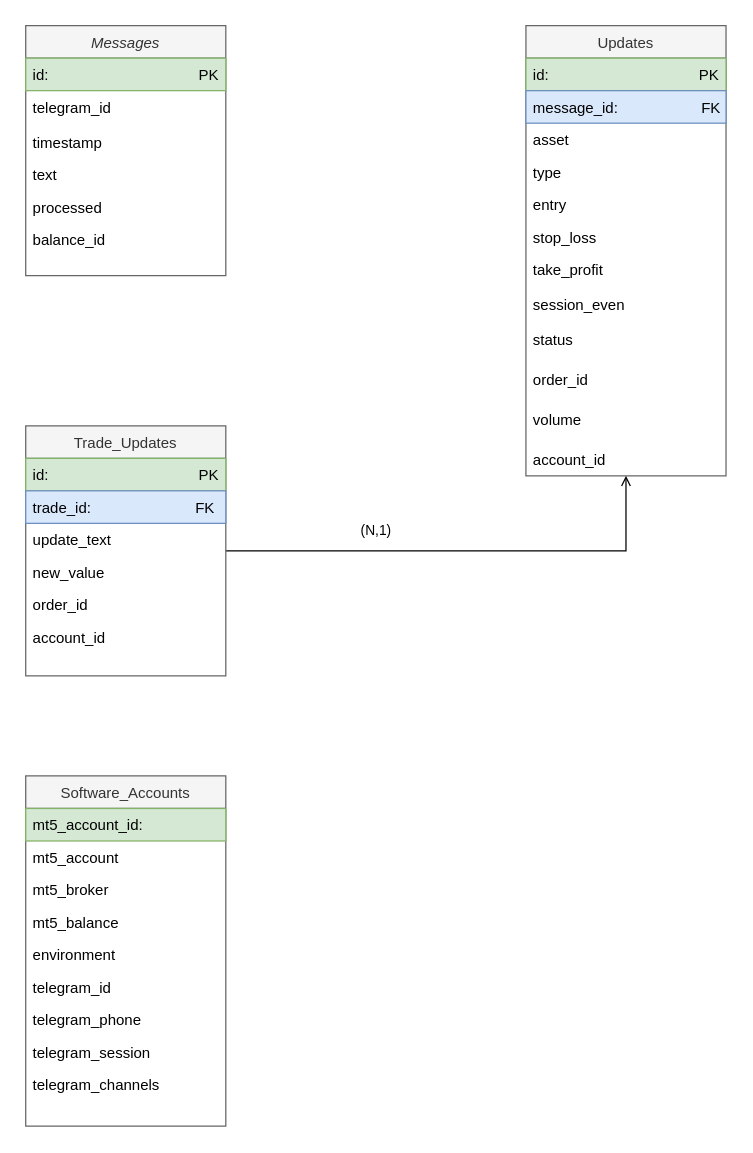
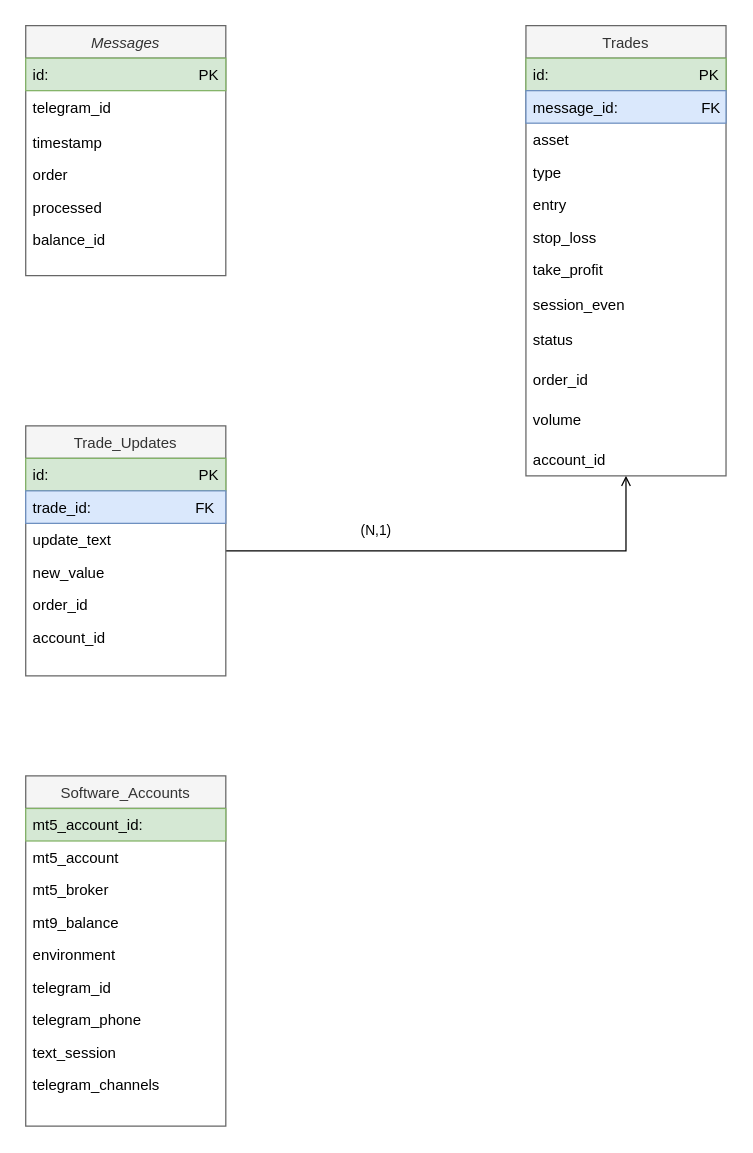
- <mxCell id="18" value="Updates" style="swimlane;fontStyle=0;align=center;verticalAlign=top;childLayout=stackLayout;horizontal=1;startSize=26;horizontalStack=0;resizeParent=1;resizeLast=0;collapsible=1;marginBottom=0;rounded=0;shadow=0;strokeWidth=1;fillColor=#f5f5f5;fontColor=#333333;strokeColor=#666666;" parent="1" vertex="1"><mxGeometry x="420" y="20" width="160" height="360" as="geometry"><mxRectangle x="550" y="140" width="160" height="26" as="alternateBounds" /></mxGeometry></mxCell>
+ <mxCell id="18" value="Trades" style="swimlane;fontStyle=0;align=center;verticalAlign=top;childLayout=stackLayout;horizontal=1;startSize=26;horizontalStack=0;resizeParent=1;resizeLast=0;collapsible=1;marginBottom=0;rounded=0;shadow=0;strokeWidth=1;fillColor=#f5f5f5;fontColor=#333333;strokeColor=#666666;" parent="1" vertex="1"><mxGeometry x="420" y="20" width="160" height="360" as="geometry"><mxRectangle x="550" y="140" width="160" height="26" as="alternateBounds" /></mxGeometry></mxCell>
- <mxCell id="6" value="text" style="text;align=left;verticalAlign=top;spacingLeft=4;spacingRight=4;overflow=hidden;rotatable=0;points=[[0,0.5],[1,0.5]];portConstraint=eastwest;rounded=0;shadow=0;html=0;" parent="2" vertex="1"><mxGeometry y="106" width="160" height="26" as="geometry" /></mxCell>
+ <mxCell id="6" value="order" style="text;align=left;verticalAlign=top;spacingLeft=4;spacingRight=4;overflow=hidden;rotatable=0;points=[[0,0.5],[1,0.5]];portConstraint=eastwest;rounded=0;shadow=0;html=0;" parent="2" vertex="1"><mxGeometry y="106" width="160" height="26" as="geometry" /></mxCell>
- <mxCell id="35" value="mt5_balance" style="text;align=left;verticalAlign=top;spacingLeft=4;spacingRight=4;overflow=hidden;rotatable=0;points=[[0,0.5],[1,0.5]];portConstraint=eastwest;" vertex="1" parent="31"><mxGeometry y="104" width="160" height="26" as="geometry" /></mxCell>
+ <mxCell id="35" value="mt9_balance" style="text;align=left;verticalAlign=top;spacingLeft=4;spacingRight=4;overflow=hidden;rotatable=0;points=[[0,0.5],[1,0.5]];portConstraint=eastwest;" vertex="1" parent="31"><mxGeometry y="104" width="160" height="26" as="geometry" /></mxCell>
- <mxCell id="39" value="telegram_session" style="text;align=left;verticalAlign=top;spacingLeft=4;spacingRight=4;overflow=hidden;rotatable=0;points=[[0,0.5],[1,0.5]];portConstraint=eastwest;" vertex="1" parent="31"><mxGeometry y="208" width="160" height="26" as="geometry" /></mxCell>
+ <mxCell id="39" value="text_session" style="text;align=left;verticalAlign=top;spacingLeft=4;spacingRight=4;overflow=hidden;rotatable=0;points=[[0,0.5],[1,0.5]];portConstraint=eastwest;" vertex="1" parent="31"><mxGeometry y="208" width="160" height="26" as="geometry" /></mxCell>
